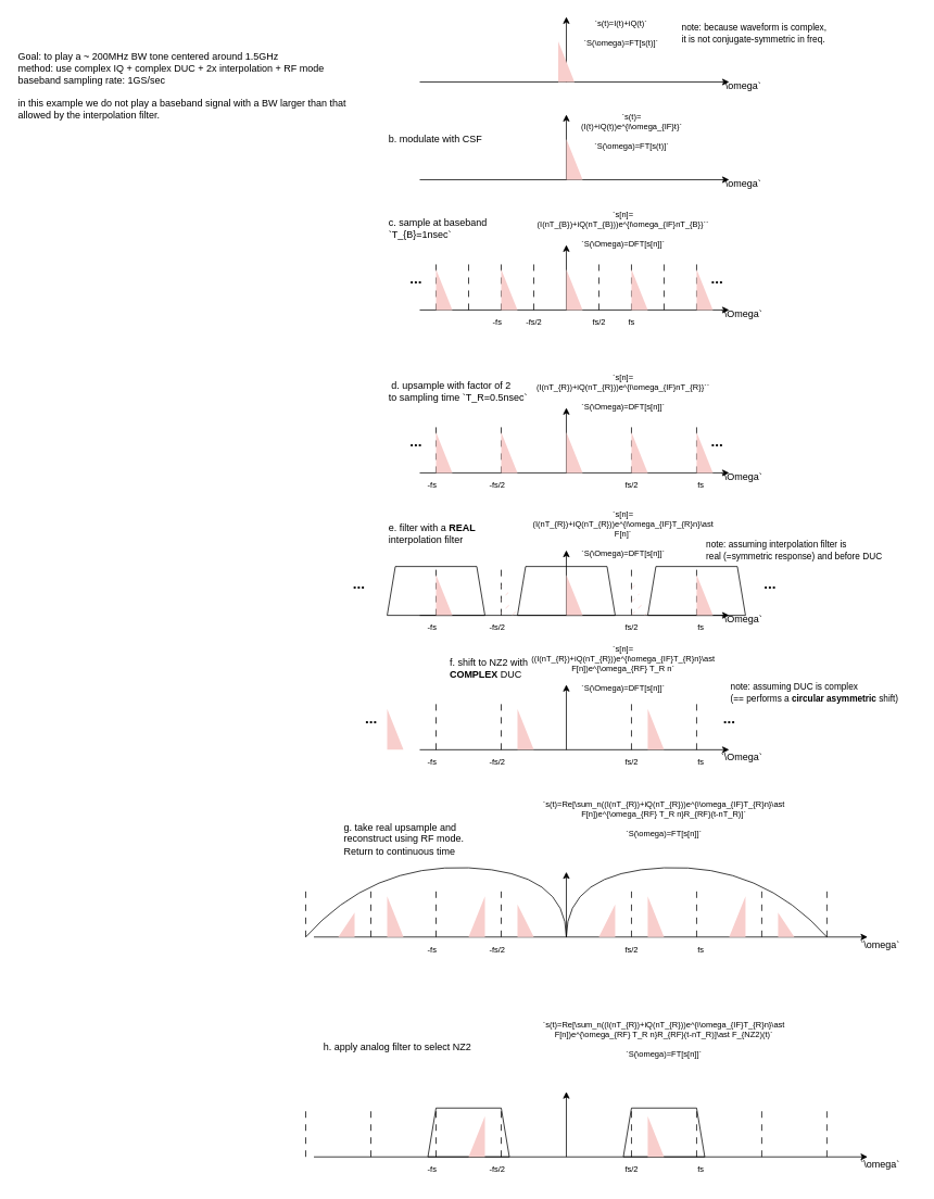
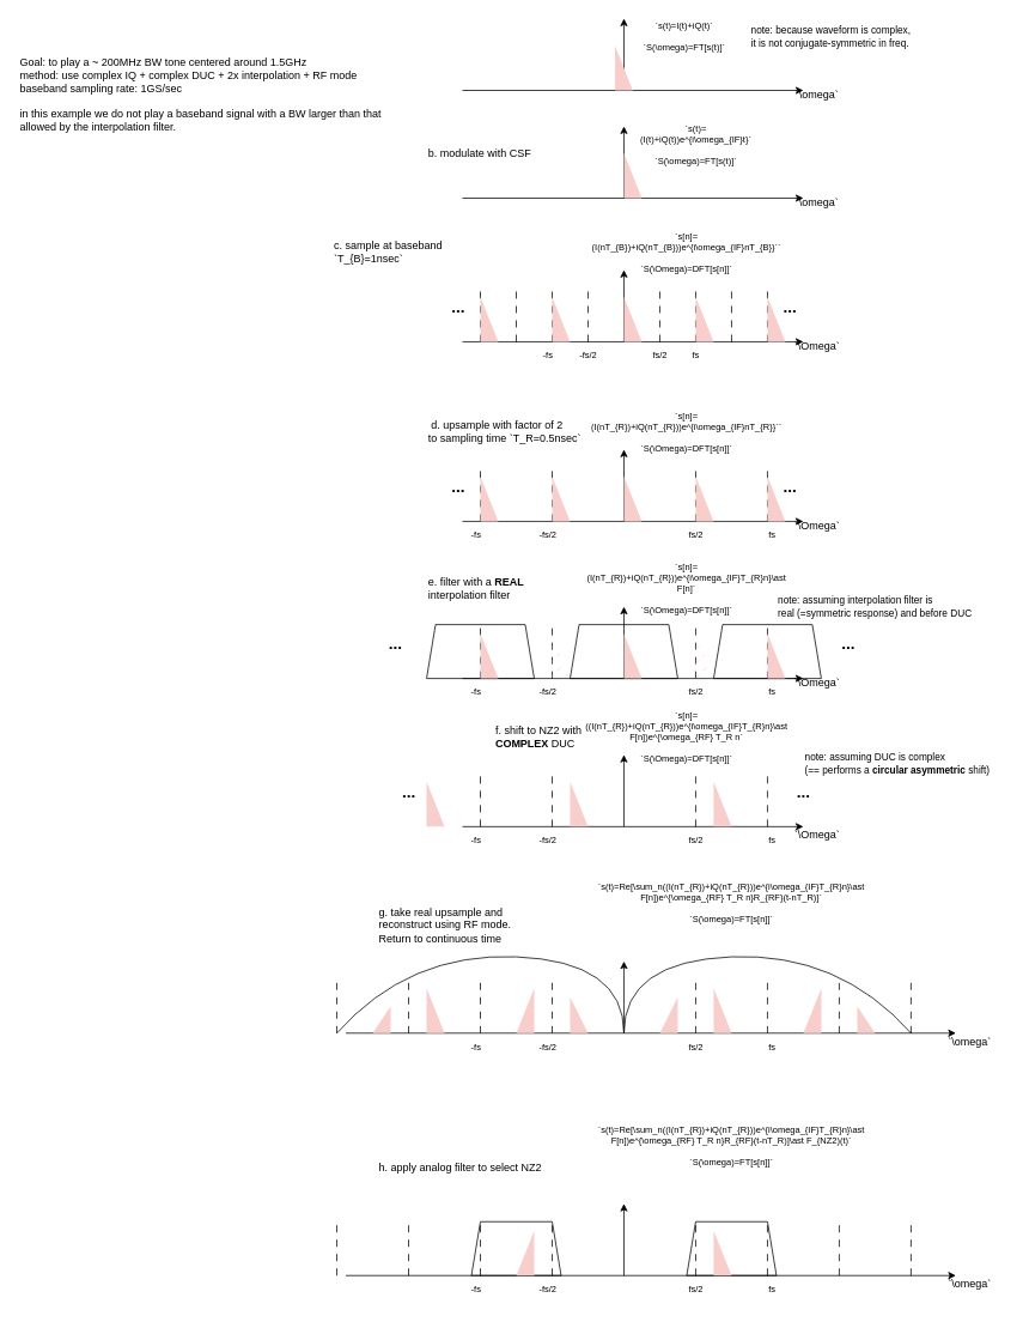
- <mxCell id="27" value="c. sample at baseband&lt;div&gt;`T_{B}=1nsec`&lt;/div&gt;" style="text;html=1;align=left;verticalAlign=middle;resizable=0;points=[];autosize=1;strokeColor=none;fillColor=none;" vertex="1" parent="1"><mxGeometry x="475" y="260" width="140" height="40" as="geometry" /></mxCell>
+ <mxCell id="27" value="c. sample at baseband&lt;div&gt;`T_{B}=1nsec`&lt;/div&gt;" style="text;html=1;align=left;verticalAlign=middle;resizable=0;points=[];autosize=1;strokeColor=none;fillColor=none;" vertex="1" parent="1"><mxGeometry x="370" y="260" width="140" height="40" as="geometry" /></mxCell>
- <mxCell id="122" value="&lt;div&gt;h. apply analog filter to select NZ2&lt;/div&gt;" style="text;html=1;align=left;verticalAlign=middle;resizable=0;points=[];autosize=1;strokeColor=none;fillColor=none;" vertex="1" parent="1"><mxGeometry x="395" y="1270" width="200" height="30" as="geometry" /></mxCell>
+ <mxCell id="122" value="&lt;div&gt;h. apply analog filter to select NZ2&lt;/div&gt;" style="text;html=1;align=left;verticalAlign=middle;resizable=0;points=[];autosize=1;strokeColor=none;fillColor=none;" vertex="1" parent="1"><mxGeometry x="420" y="1285" width="200" height="30" as="geometry" /></mxCell>
